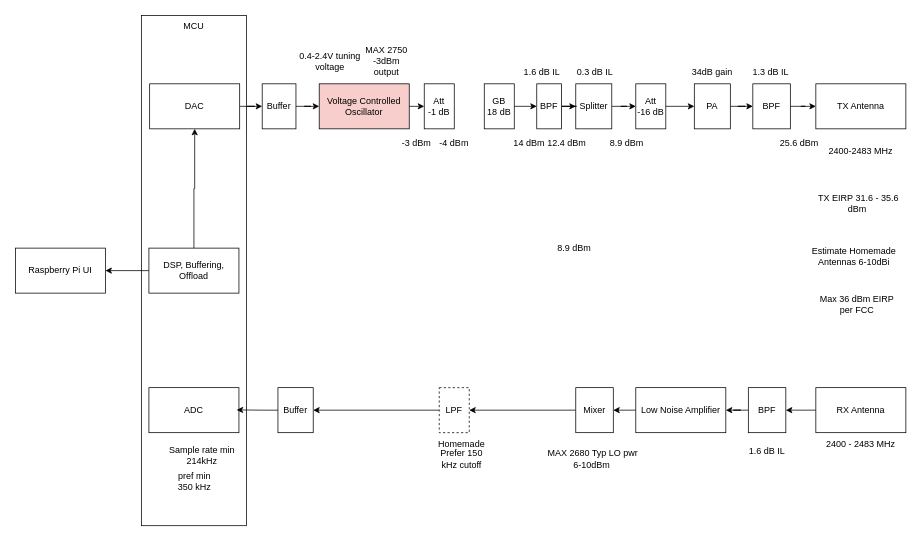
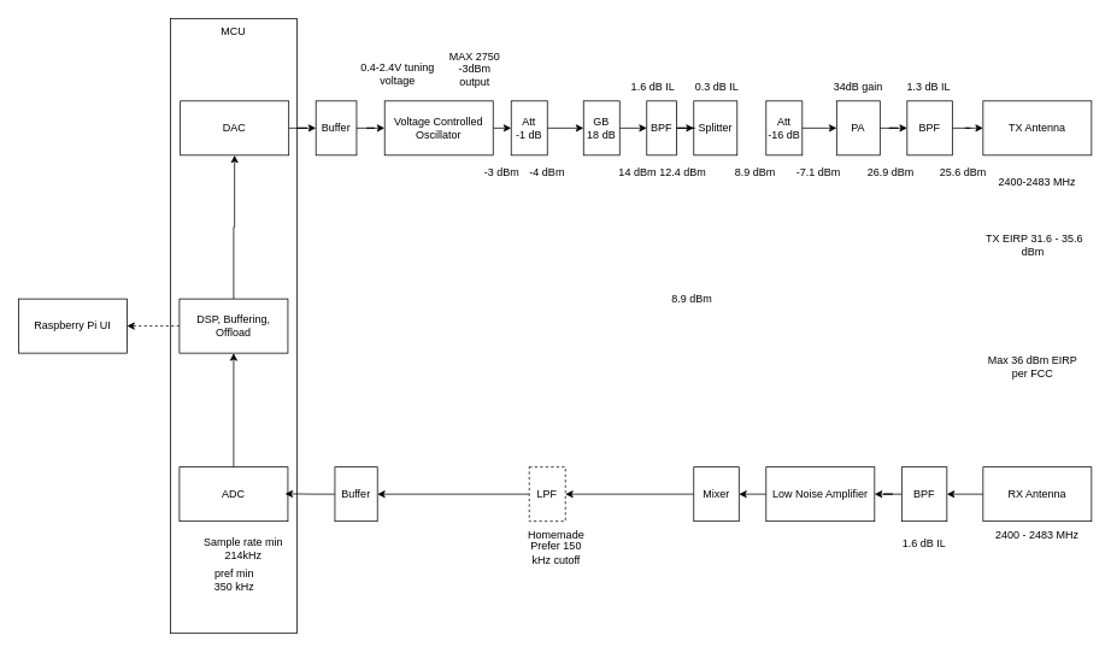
- <mxCell id="28" value="MAX 2750 -3dBm output" style="text;html=1;align=center;verticalAlign=middle;whiteSpace=wrap;rounded=0;" parent="1" vertex="1"><mxGeometry x="485" y="66" width="60" height="30" as="geometry" /></mxCell>
+ <mxCell id="28" value="MAX 2750 -3dBm output" style="text;html=1;align=center;verticalAlign=middle;whiteSpace=wrap;rounded=0;" parent="1" vertex="1"><mxGeometry x="495" y="61" width="60" height="30" as="geometry" /></mxCell>
- <mxCell id="10" value="Voltage Controlled Oscillator" style="whiteSpace=wrap;html=1;fillColor=#f8cecc;" parent="1" vertex="1"><mxGeometry x="425" y="111" width="120" height="60" as="geometry" /></mxCell>
+ <mxCell id="10" value="Voltage Controlled Oscillator" style="whiteSpace=wrap;html=1;" parent="1" vertex="1"><mxGeometry x="425" y="111" width="120" height="60" as="geometry" /></mxCell>
+ <mxCell id="52" style="edgeStyle=orthogonalEdgeStyle;rounded=0;orthogonalLoop=1;jettySize=auto;html=1;exitX=1;exitY=0.5;exitDx=0;exitDy=0;entryX=0;entryY=0.5;entryDx=0;entryDy=0;" edge="1" parent="1" source="53" target="57"><mxGeometry relative="1" as="geometry" /></mxCell>
- <mxCell id="19" value="" style="edgeStyle=orthogonalEdgeStyle;rounded=0;orthogonalLoop=1;jettySize=auto;html=1;" edge="1" parent="1" source="20" target="55"><mxGeometry relative="1" as="geometry" /></mxCell>
+ <mxCell id="64" value="-7.1 dBm" style="text;html=1;align=center;verticalAlign=middle;whiteSpace=wrap;rounded=0;" vertex="1" parent="1"><mxGeometry x="875" y="176" width="60" height="30" as="geometry" /></mxCell>
+ <mxCell id="65" value="26.9 dBm" style="text;html=1;align=center;verticalAlign=middle;whiteSpace=wrap;rounded=0;" vertex="1" parent="1"><mxGeometry x="955" y="176" width="60" height="30" as="geometry" /></mxCell>
- <mxCell id="40" value="Estimate Homemade Antennas 6-10dBi" style="text;html=1;align=center;verticalAlign=middle;whiteSpace=wrap;rounded=0;" parent="1" vertex="1"><mxGeometry x="1072" y="326" width="132" height="30" as="geometry" /></mxCell>
- <mxCell id="22" value="" style="edgeStyle=orthogonalEdgeStyle;rounded=0;orthogonalLoop=1;jettySize=auto;html=1;" parent="1" source="23" target="36" edge="1"><mxGeometry relative="1" as="geometry" /></mxCell>
+ <mxCell id="22" value="" style="edgeStyle=orthogonalEdgeStyle;rounded=0;orthogonalLoop=1;jettySize=auto;html=1;dashed=1;" parent="1" source="23" target="36" edge="1"><mxGeometry relative="1" as="geometry" /></mxCell>
+ <mxCell id="13" value="" style="edgeStyle=orthogonalEdgeStyle;rounded=0;orthogonalLoop=1;jettySize=auto;html=1;" parent="1" source="14" target="23" edge="1"><mxGeometry relative="1" as="geometry" /></mxCell>
- <mxCell id="31" value="MAX 2680 Typ LO pwr 6-10dBm&amp;nbsp;" style="text;html=1;align=center;verticalAlign=middle;whiteSpace=wrap;rounded=0;" parent="1" vertex="1"><mxGeometry x="725" y="596" width="130" height="30" as="geometry" /></mxCell>
